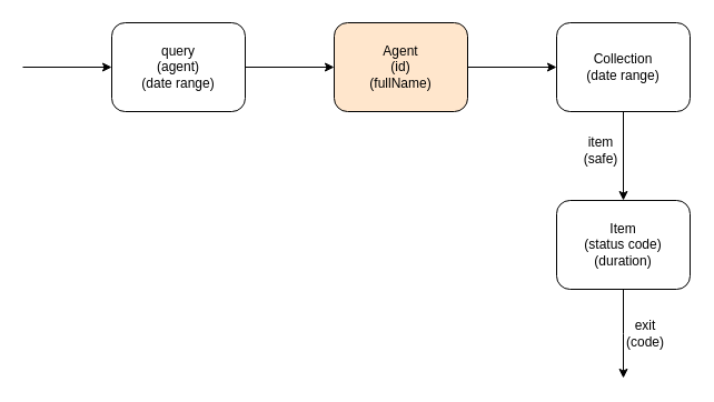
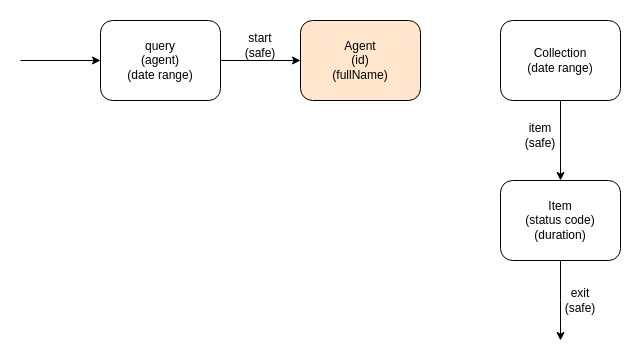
+ <mxCell id="9" value="start (safe)" style="text;html=1;strokeColor=none;fillColor=none;align=center;verticalAlign=middle;whiteSpace=wrap;rounded=0;" vertex="1" parent="1"><mxGeometry x="240" y="30" width="40" height="30" as="geometry" /></mxCell>
- <mxCell id="3" value="" style="endArrow=classic;html=1;exitX=1;exitY=0.5;exitDx=0;exitDy=0;entryX=0;entryY=0.5;entryDx=0;entryDy=0;" edge="1" parent="1" source="2" target="5"><mxGeometry width="50" height="50" relative="1" as="geometry"><mxPoint x="370" y="370" as="sourcePoint" /><mxPoint x="340" y="60" as="targetPoint" /><Array as="points" /></mxGeometry></mxCell>
- <mxCell id="11" value="exit (code)" style="text;html=1;strokeColor=none;fillColor=none;align=center;verticalAlign=middle;whiteSpace=wrap;rounded=0;" vertex="1" parent="1"><mxGeometry x="560" y="290" width="40" height="20" as="geometry" /></mxCell>
+ <mxCell id="11" value="exit (safe)" style="text;html=1;strokeColor=none;fillColor=none;align=center;verticalAlign=middle;whiteSpace=wrap;rounded=0;" vertex="1" parent="1"><mxGeometry x="560" y="290" width="40" height="20" as="geometry" /></mxCell>
